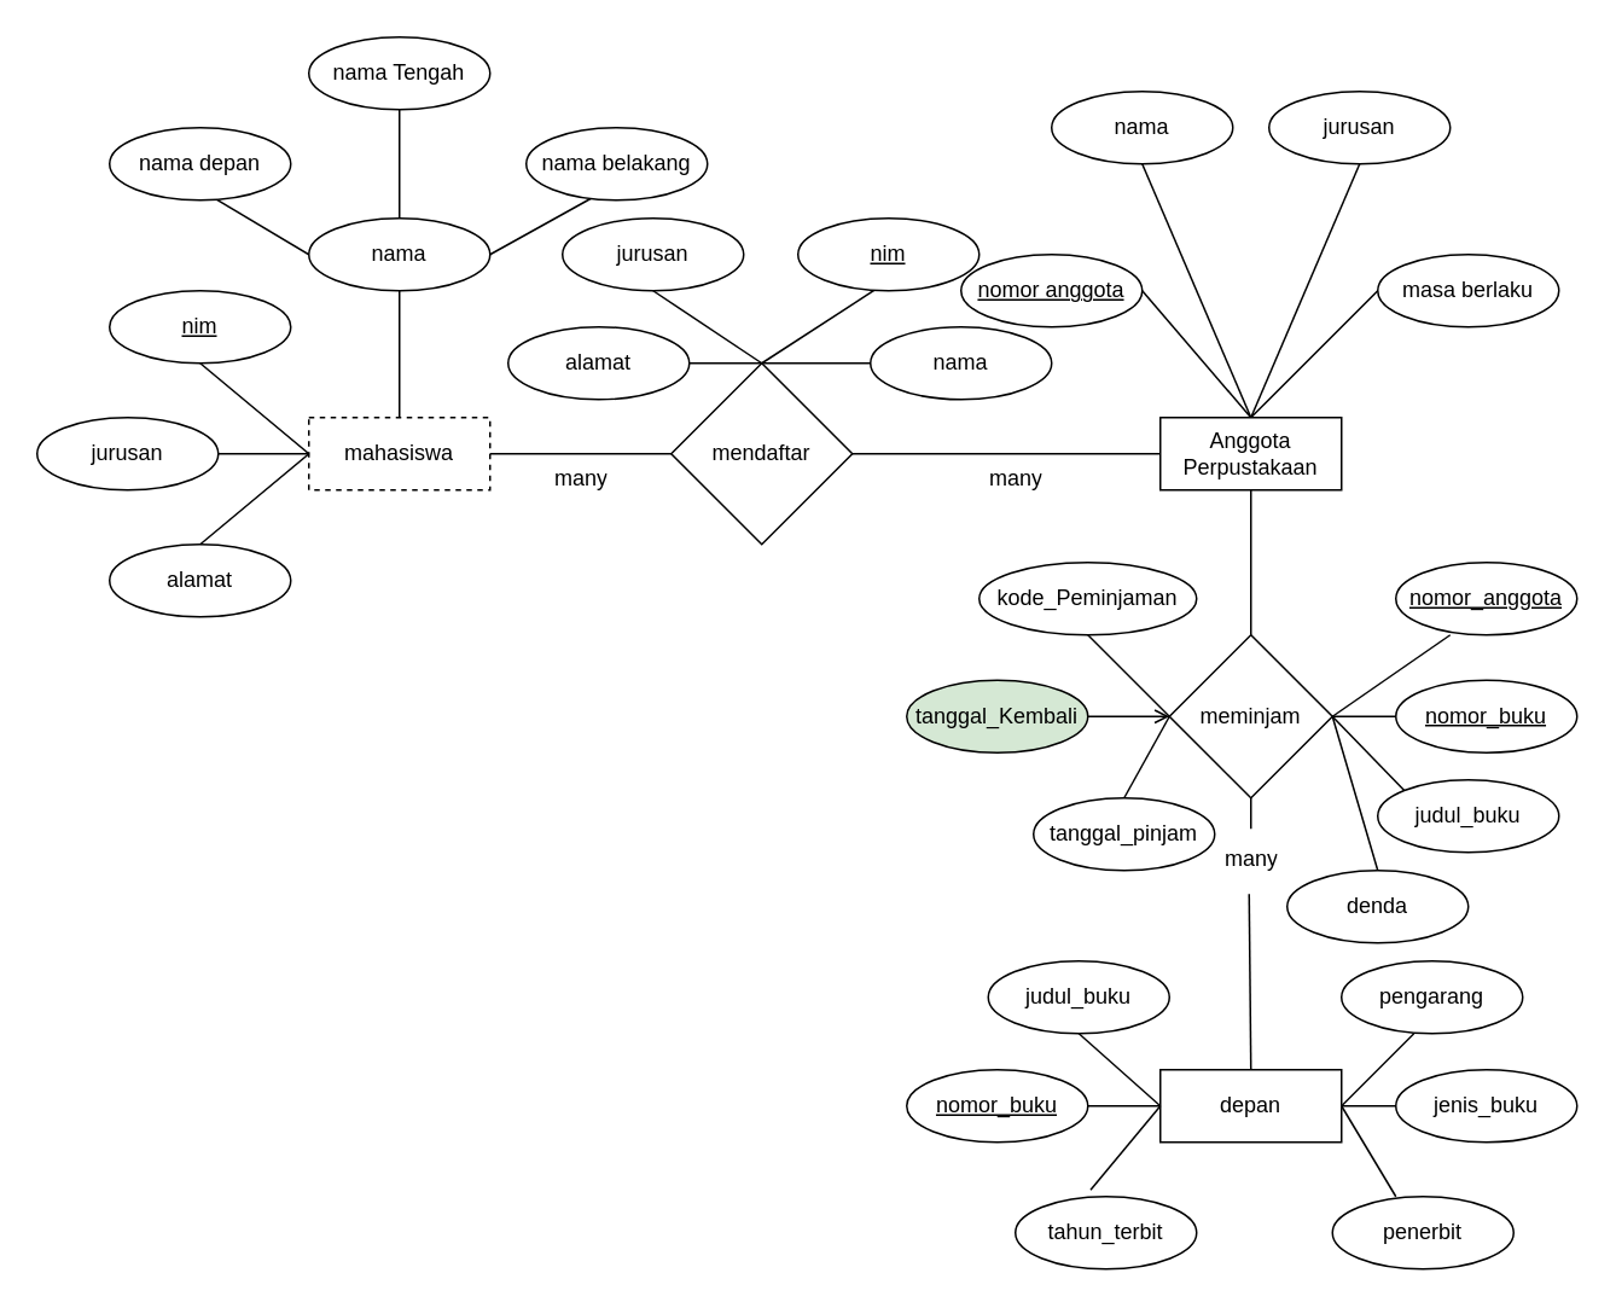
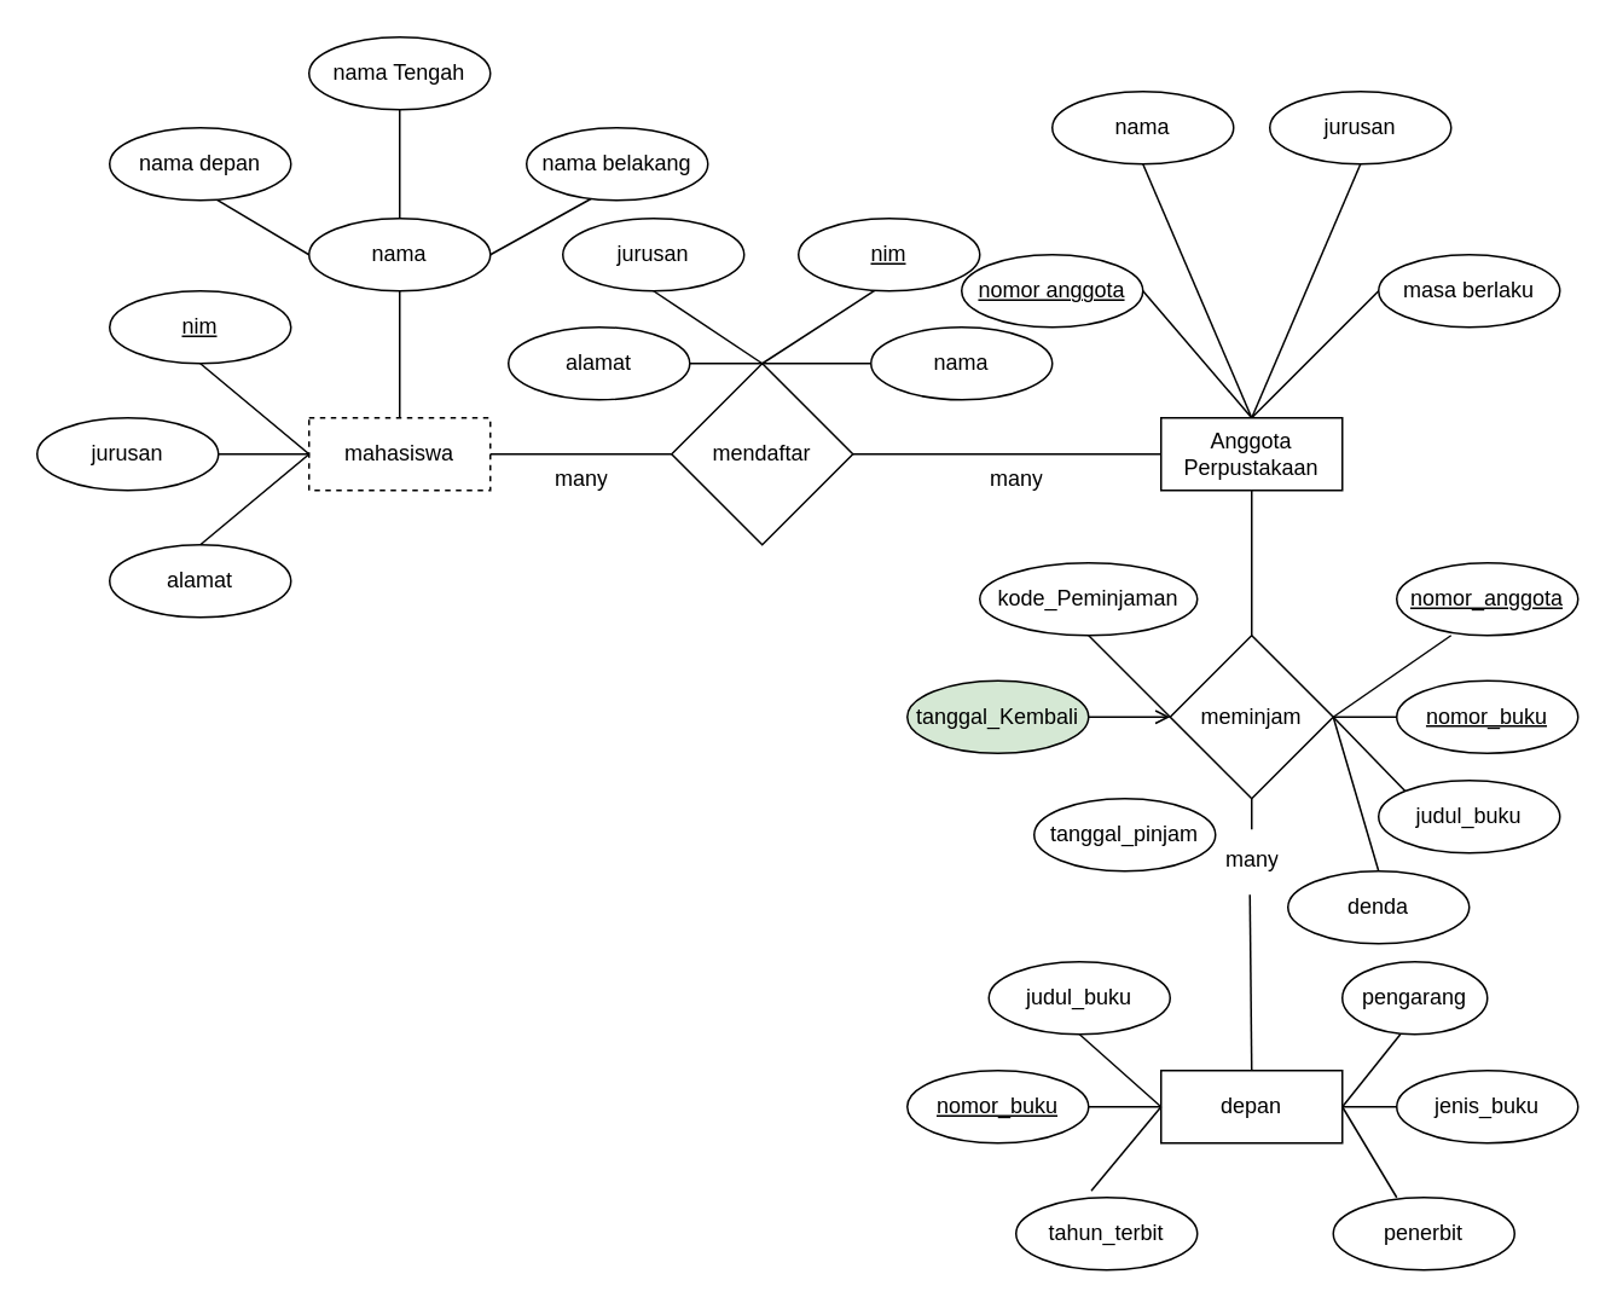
- <mxCell id="44" value="" style="endArrow=none;html=1;rounded=0;exitX=0;exitY=0.5;exitDx=0;exitDy=0;entryX=0.5;entryY=0;entryDx=0;entryDy=0;" edge="1" parent="1" source="31" target="34"><mxGeometry relative="1" as="geometry"><mxPoint x="620" y="360" as="sourcePoint" /><mxPoint x="640" y="410" as="targetPoint" /></mxGeometry></mxCell>
- <mxCell id="49" value="pengarang" style="ellipse;whiteSpace=wrap;html=1;align=center;" vertex="1" parent="1"><mxGeometry x="740" y="530" width="100" height="40" as="geometry" /></mxCell>
+ <mxCell id="49" value="pengarang" style="ellipse;whiteSpace=wrap;html=1;align=center;" vertex="1" parent="1"><mxGeometry x="740" y="530" width="80" height="40" as="geometry" /></mxCell>
